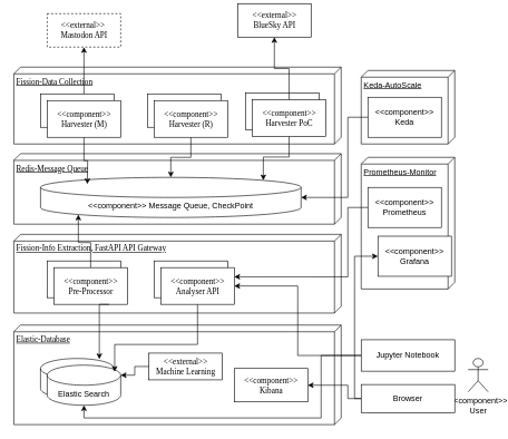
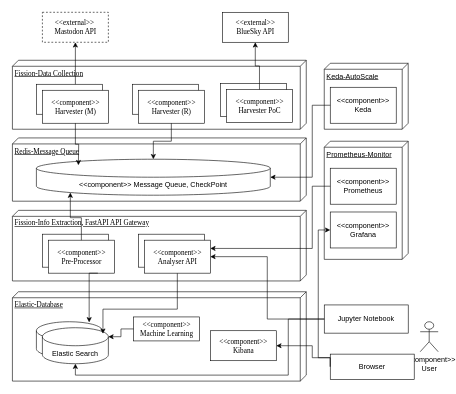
- <mxCell id="16" value="&lt;span style=&quot;background-color: light-dark(#ffffff, var(--ge-dark-color, #121212));&quot;&gt;&amp;lt;&amp;lt;external&amp;gt;&amp;gt;&lt;/span&gt;&lt;div&gt;&lt;span style=&quot;background-color: light-dark(#ffffff, var(--ge-dark-color, #121212));&quot;&gt;BlueSky API&lt;/span&gt;&lt;/div&gt;" style="html=1;rounded=0;shadow=0;comic=0;labelBackgroundColor=none;strokeWidth=1;fontFamily=Verdana;fontSize=12;align=center;" parent="1" vertex="1"><mxGeometry x="355" y="5" width="110" height="50" as="geometry" /></mxCell>
+ <mxCell id="16" value="&lt;span style=&quot;background-color: light-dark(#ffffff, var(--ge-dark-color, #121212));&quot;&gt;&amp;lt;&amp;lt;external&amp;gt;&amp;gt;&lt;/span&gt;&lt;div&gt;&lt;span style=&quot;background-color: light-dark(#ffffff, var(--ge-dark-color, #121212));&quot;&gt;BlueSky API&lt;/span&gt;&lt;/div&gt;" style="html=1;rounded=0;shadow=0;comic=0;labelBackgroundColor=none;strokeWidth=1;fontFamily=Verdana;fontSize=12;align=center;" parent="1" vertex="1"><mxGeometry x="370" y="20" width="110" height="50" as="geometry" /></mxCell>
- <mxCell id="45" style="edgeStyle=orthogonalEdgeStyle;rounded=0;orthogonalLoop=1;jettySize=auto;html=1;entryX=0.855;entryY=0;entryDx=0;entryDy=4.35;entryPerimeter=0;" parent="1" source="36" target="17" edge="1"><mxGeometry relative="1" as="geometry" /></mxCell>
- <mxCell id="26" value="&lt;span style=&quot;background-color: light-dark(#ffffff, var(--ge-dark-color, #121212));&quot;&gt;&amp;lt;&amp;lt;component&amp;gt;&amp;gt;&lt;/span&gt;&lt;div&gt;&lt;span style=&quot;background-color: light-dark(#ffffff, var(--ge-dark-color, #121212));&quot;&gt;Grafana&lt;/span&gt;&lt;/div&gt;" style="rounded=0;whiteSpace=wrap;html=1;" parent="1" vertex="1"><mxGeometry x="565" y="353" width="110" height="60" as="geometry" /></mxCell>
+ <mxCell id="26" value="&lt;span style=&quot;background-color: light-dark(#ffffff, var(--ge-dark-color, #121212));&quot;&gt;&amp;lt;&amp;lt;component&amp;gt;&amp;gt;&lt;/span&gt;&lt;div&gt;&lt;span style=&quot;background-color: light-dark(#ffffff, var(--ge-dark-color, #121212));&quot;&gt;Grafana&lt;/span&gt;&lt;/div&gt;" style="rounded=0;whiteSpace=wrap;html=1;" parent="1" vertex="1"><mxGeometry x="550" y="353" width="110" height="60" as="geometry" /></mxCell>
- <mxCell id="37" value="&lt;span style=&quot;background-color: light-dark(#ffffff, var(--ge-dark-color, #121212));&quot;&gt;&amp;lt;&amp;lt;external&amp;gt;&amp;gt;&lt;/span&gt;&lt;div&gt;&lt;span style=&quot;background-color: light-dark(#ffffff, var(--ge-dark-color, #121212));&quot;&gt;Machine Learning&lt;/span&gt;&lt;/div&gt;" style="html=1;rounded=0;shadow=0;comic=0;labelBackgroundColor=none;strokeWidth=1;fontFamily=Verdana;fontSize=12;align=center;" parent="1" vertex="1"><mxGeometry x="222" y="528" width="110" height="40" as="geometry" /></mxCell>
+ <mxCell id="37" value="&lt;span style=&quot;background-color: light-dark(#ffffff, var(--ge-dark-color, #121212));&quot;&gt;&amp;lt;&amp;lt;component&amp;gt;&amp;gt;&lt;/span&gt;&lt;div&gt;&lt;span style=&quot;background-color: light-dark(#ffffff, var(--ge-dark-color, #121212));&quot;&gt;Machine Learning&lt;/span&gt;&lt;/div&gt;" style="html=1;rounded=0;shadow=0;comic=0;labelBackgroundColor=none;strokeWidth=1;fontFamily=Verdana;fontSize=12;align=center;" parent="1" vertex="1"><mxGeometry x="222" y="528" width="110" height="40" as="geometry" /></mxCell>
- <mxCell id="23" value="&lt;span&gt;Browser&lt;/span&gt;" style="rounded=0;whiteSpace=wrap;html=1;" parent="1" vertex="1"><mxGeometry x="540" y="575" width="140" height="42" as="geometry" /></mxCell>
+ <mxCell id="23" value="&lt;span&gt;Browser&lt;/span&gt;" style="rounded=0;whiteSpace=wrap;html=1;" parent="1" vertex="1"><mxGeometry x="550" y="590" width="140" height="42" as="geometry" /></mxCell>
